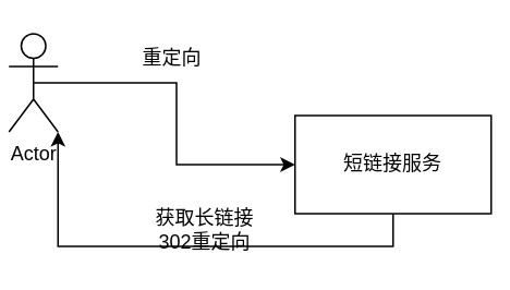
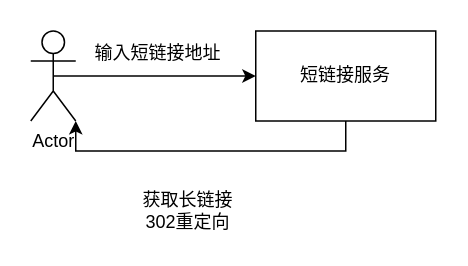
- <mxCell id="6" value="重定向" style="text;html=1;align=center;verticalAlign=middle;whiteSpace=wrap;rounded=0;" vertex="1" parent="1"><mxGeometry x="60" y="20" width="90" height="30" as="geometry" /></mxCell>
+ <mxCell id="6" value="输入短链接地址" style="text;html=1;align=center;verticalAlign=middle;whiteSpace=wrap;rounded=0;" vertex="1" parent="1"><mxGeometry x="60" y="20" width="90" height="30" as="geometry" /></mxCell>
- <mxCell id="3" value="Actor" style="shape=umlActor;verticalLabelPosition=bottom;verticalAlign=top;html=1;outlineConnect=0;" vertex="1" parent="1"><mxGeometry x="5" y="20" width="30" height="60" as="geometry" /></mxCell>
+ <mxCell id="3" value="Actor" style="shape=umlActor;verticalLabelPosition=bottom;verticalAlign=top;html=1;outlineConnect=0;" vertex="1" parent="1"><mxGeometry x="20" y="20" width="30" height="60" as="geometry" /></mxCell>
- <mxCell id="5" value="短链接服务" style="rounded=0;whiteSpace=wrap;html=1;" vertex="1" parent="1"><mxGeometry x="180" y="70" width="120" height="60" as="geometry" /></mxCell>
+ <mxCell id="5" value="短链接服务" style="rounded=0;whiteSpace=wrap;html=1;" vertex="1" parent="1"><mxGeometry x="170" y="20" width="120" height="60" as="geometry" /></mxCell>
